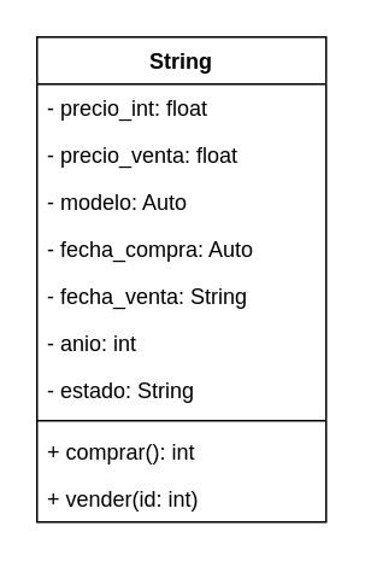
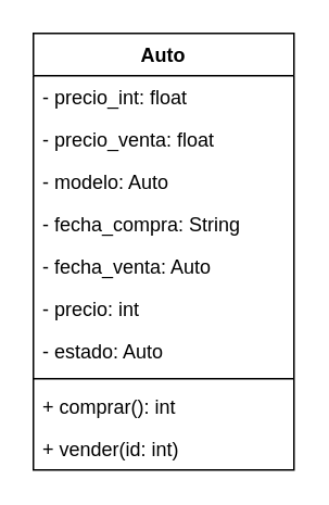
- <mxCell id="2" value="String" style="swimlane;fontStyle=1;align=center;verticalAlign=top;childLayout=stackLayout;horizontal=1;startSize=26;horizontalStack=0;resizeParent=1;resizeParentMax=0;resizeLast=0;collapsible=1;marginBottom=0;" parent="1" vertex="1"><mxGeometry x="20" y="20" width="160" height="268" as="geometry"><mxRectangle x="220" y="80" width="70" height="30" as="alternateBounds" /></mxGeometry></mxCell>
+ <mxCell id="2" value="Auto" style="swimlane;fontStyle=1;align=center;verticalAlign=top;childLayout=stackLayout;horizontal=1;startSize=26;horizontalStack=0;resizeParent=1;resizeParentMax=0;resizeLast=0;collapsible=1;marginBottom=0;" parent="1" vertex="1"><mxGeometry x="20" y="20" width="160" height="268" as="geometry"><mxRectangle x="220" y="80" width="70" height="30" as="alternateBounds" /></mxGeometry></mxCell>
- <mxCell id="6" value="- fecha_compra: Auto" style="text;strokeColor=none;fillColor=none;align=left;verticalAlign=top;spacingLeft=4;spacingRight=4;overflow=hidden;rotatable=0;points=[[0,0.5],[1,0.5]];portConstraint=eastwest;" parent="2" vertex="1"><mxGeometry y="104" width="160" height="26" as="geometry" /></mxCell>
+ <mxCell id="6" value="- fecha_compra: String" style="text;strokeColor=none;fillColor=none;align=left;verticalAlign=top;spacingLeft=4;spacingRight=4;overflow=hidden;rotatable=0;points=[[0,0.5],[1,0.5]];portConstraint=eastwest;" parent="2" vertex="1"><mxGeometry y="104" width="160" height="26" as="geometry" /></mxCell>
- <mxCell id="7" value="- fecha_venta: String" style="text;strokeColor=none;fillColor=none;align=left;verticalAlign=top;spacingLeft=4;spacingRight=4;overflow=hidden;rotatable=0;points=[[0,0.5],[1,0.5]];portConstraint=eastwest;" parent="2" vertex="1"><mxGeometry y="130" width="160" height="26" as="geometry" /></mxCell>
+ <mxCell id="7" value="- fecha_venta: Auto" style="text;strokeColor=none;fillColor=none;align=left;verticalAlign=top;spacingLeft=4;spacingRight=4;overflow=hidden;rotatable=0;points=[[0,0.5],[1,0.5]];portConstraint=eastwest;" parent="2" vertex="1"><mxGeometry y="130" width="160" height="26" as="geometry" /></mxCell>
- <mxCell id="8" value="- anio: int" style="text;strokeColor=none;fillColor=none;align=left;verticalAlign=top;spacingLeft=4;spacingRight=4;overflow=hidden;rotatable=0;points=[[0,0.5],[1,0.5]];portConstraint=eastwest;" parent="2" vertex="1"><mxGeometry y="156" width="160" height="26" as="geometry" /></mxCell>
+ <mxCell id="8" value="- precio: int" style="text;strokeColor=none;fillColor=none;align=left;verticalAlign=top;spacingLeft=4;spacingRight=4;overflow=hidden;rotatable=0;points=[[0,0.5],[1,0.5]];portConstraint=eastwest;" parent="2" vertex="1"><mxGeometry y="156" width="160" height="26" as="geometry" /></mxCell>
- <mxCell id="9" value="- estado: String" style="text;strokeColor=none;fillColor=none;align=left;verticalAlign=top;spacingLeft=4;spacingRight=4;overflow=hidden;rotatable=0;points=[[0,0.5],[1,0.5]];portConstraint=eastwest;" vertex="1" parent="2"><mxGeometry y="182" width="160" height="26" as="geometry" /></mxCell>
+ <mxCell id="9" value="- estado: Auto" style="text;strokeColor=none;fillColor=none;align=left;verticalAlign=top;spacingLeft=4;spacingRight=4;overflow=hidden;rotatable=0;points=[[0,0.5],[1,0.5]];portConstraint=eastwest;" vertex="1" parent="2"><mxGeometry y="182" width="160" height="26" as="geometry" /></mxCell>
